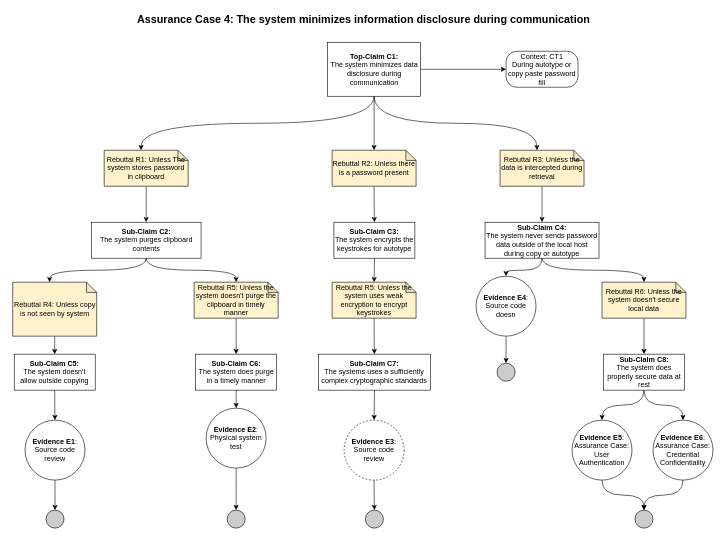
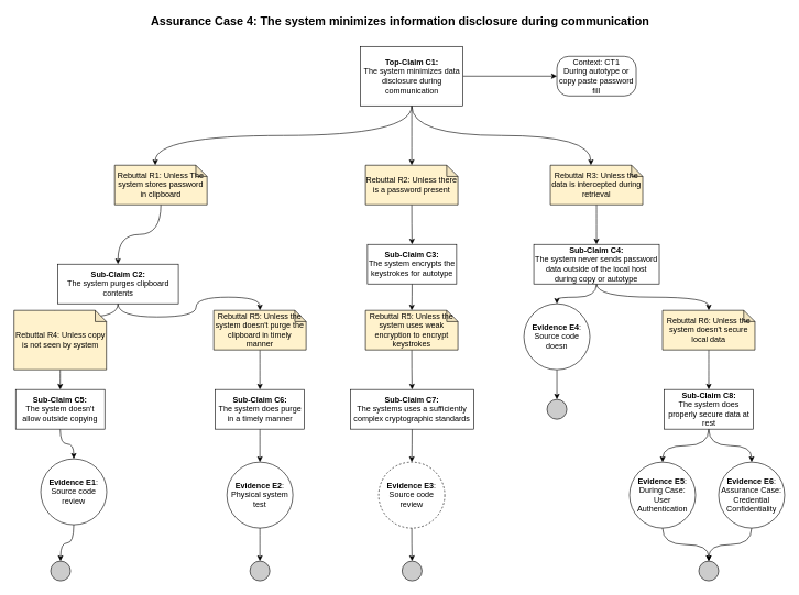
- <mxCell id="16" value="&lt;div&gt;&lt;b&gt;Sub-Claim C2:&lt;/b&gt;&lt;/div&gt;&lt;div&gt;The system purges clipboard contents&lt;br&gt;&lt;/div&gt;" style="rounded=0;whiteSpace=wrap;html=1;" parent="1" vertex="1"><mxGeometry x="151.5" y="370" width="183" height="60" as="geometry" /></mxCell>
+ <mxCell id="16" value="&lt;div&gt;&lt;b&gt;Sub-Claim C2:&lt;/b&gt;&lt;/div&gt;&lt;div&gt;The system purges clipboard contents&lt;br&gt;&lt;/div&gt;" style="rounded=0;whiteSpace=wrap;html=1;" parent="1" vertex="1"><mxGeometry x="86.5" y="400" width="183" height="60" as="geometry" /></mxCell>
- <mxCell id="18" value="&lt;div&gt;&lt;b&gt;Evidence E2&lt;/b&gt;:&lt;/div&gt;&lt;div&gt;Physical system test&lt;br&gt;&lt;/div&gt;" style="ellipse;whiteSpace=wrap;html=1;aspect=fixed;fillColor=#ffffff;rounded=0;" parent="1" vertex="1"><mxGeometry x="343" y="680" width="100" height="100" as="geometry" /></mxCell>
+ <mxCell id="18" value="&lt;div&gt;&lt;b&gt;Evidence E2&lt;/b&gt;:&lt;/div&gt;&lt;div&gt;Physical system test&lt;br&gt;&lt;/div&gt;" style="ellipse;whiteSpace=wrap;html=1;aspect=fixed;fillColor=#ffffff;rounded=0;" parent="1" vertex="1"><mxGeometry x="343" y="700" width="100" height="100" as="geometry" /></mxCell>
- <mxCell id="46" value="&lt;div&gt;&lt;b&gt;Evidence E1&lt;/b&gt;:&lt;/div&gt;&lt;div&gt;Source code review &lt;/div&gt;" style="ellipse;whiteSpace=wrap;html=1;aspect=fixed;fillColor=#ffffff;rounded=0;" parent="1" vertex="1"><mxGeometry x="41" y="700" width="100" height="100" as="geometry" /></mxCell>
+ <mxCell id="46" value="&lt;div&gt;&lt;b&gt;Evidence E1&lt;/b&gt;:&lt;/div&gt;&lt;div&gt;Source code review &lt;/div&gt;" style="ellipse;whiteSpace=wrap;html=1;aspect=fixed;fillColor=#ffffff;rounded=0;" parent="1" vertex="1"><mxGeometry x="61" y="695" width="100" height="100" as="geometry" /></mxCell>
- <mxCell id="27" value="&lt;div&gt;&lt;b&gt;Evidence E5&lt;/b&gt;:&lt;/div&gt;&lt;div&gt;Assurance Case: User Authentication&lt;br&gt;&lt;/div&gt;" style="ellipse;whiteSpace=wrap;html=1;aspect=fixed;fillColor=#ffffff;rounded=0;" parent="1" vertex="1"><mxGeometry x="953" y="700" width="100" height="100" as="geometry" /></mxCell>
+ <mxCell id="27" value="&lt;div&gt;&lt;b&gt;Evidence E5&lt;/b&gt;:&lt;/div&gt;&lt;div&gt;During Case: User Authentication&lt;br&gt;&lt;/div&gt;" style="ellipse;whiteSpace=wrap;html=1;aspect=fixed;fillColor=#ffffff;rounded=0;" parent="1" vertex="1"><mxGeometry x="953" y="700" width="100" height="100" as="geometry" /></mxCell>
